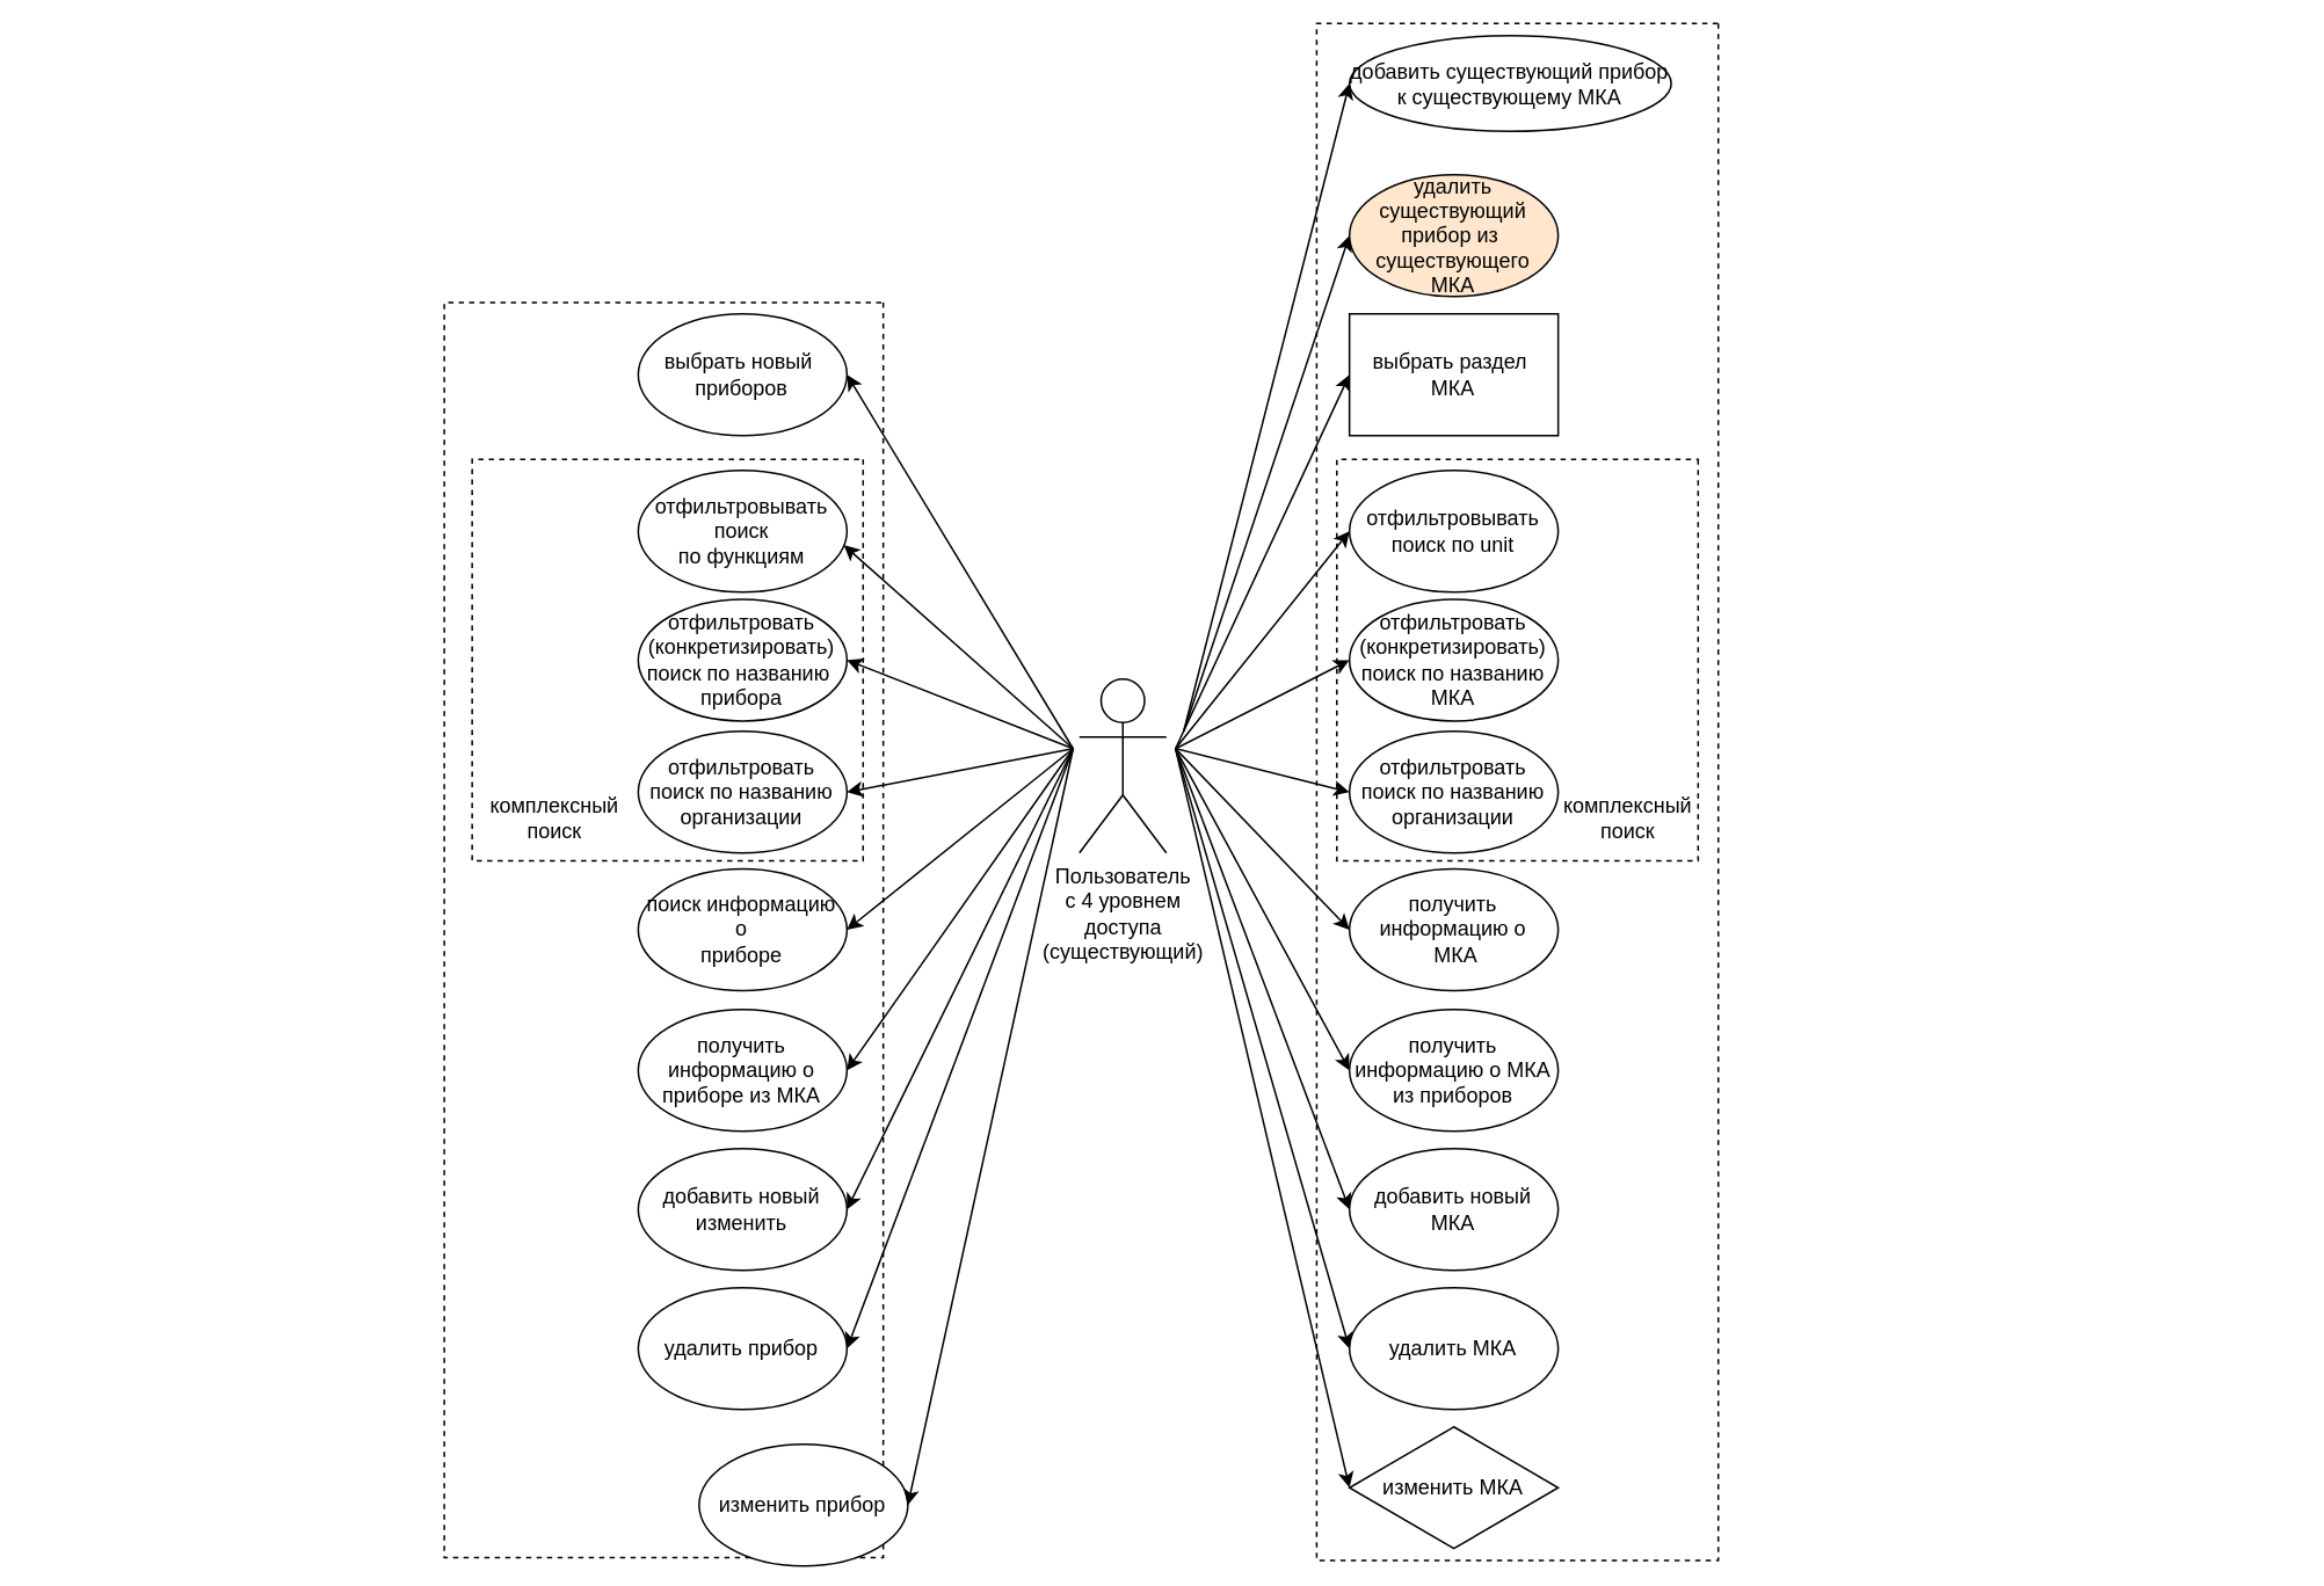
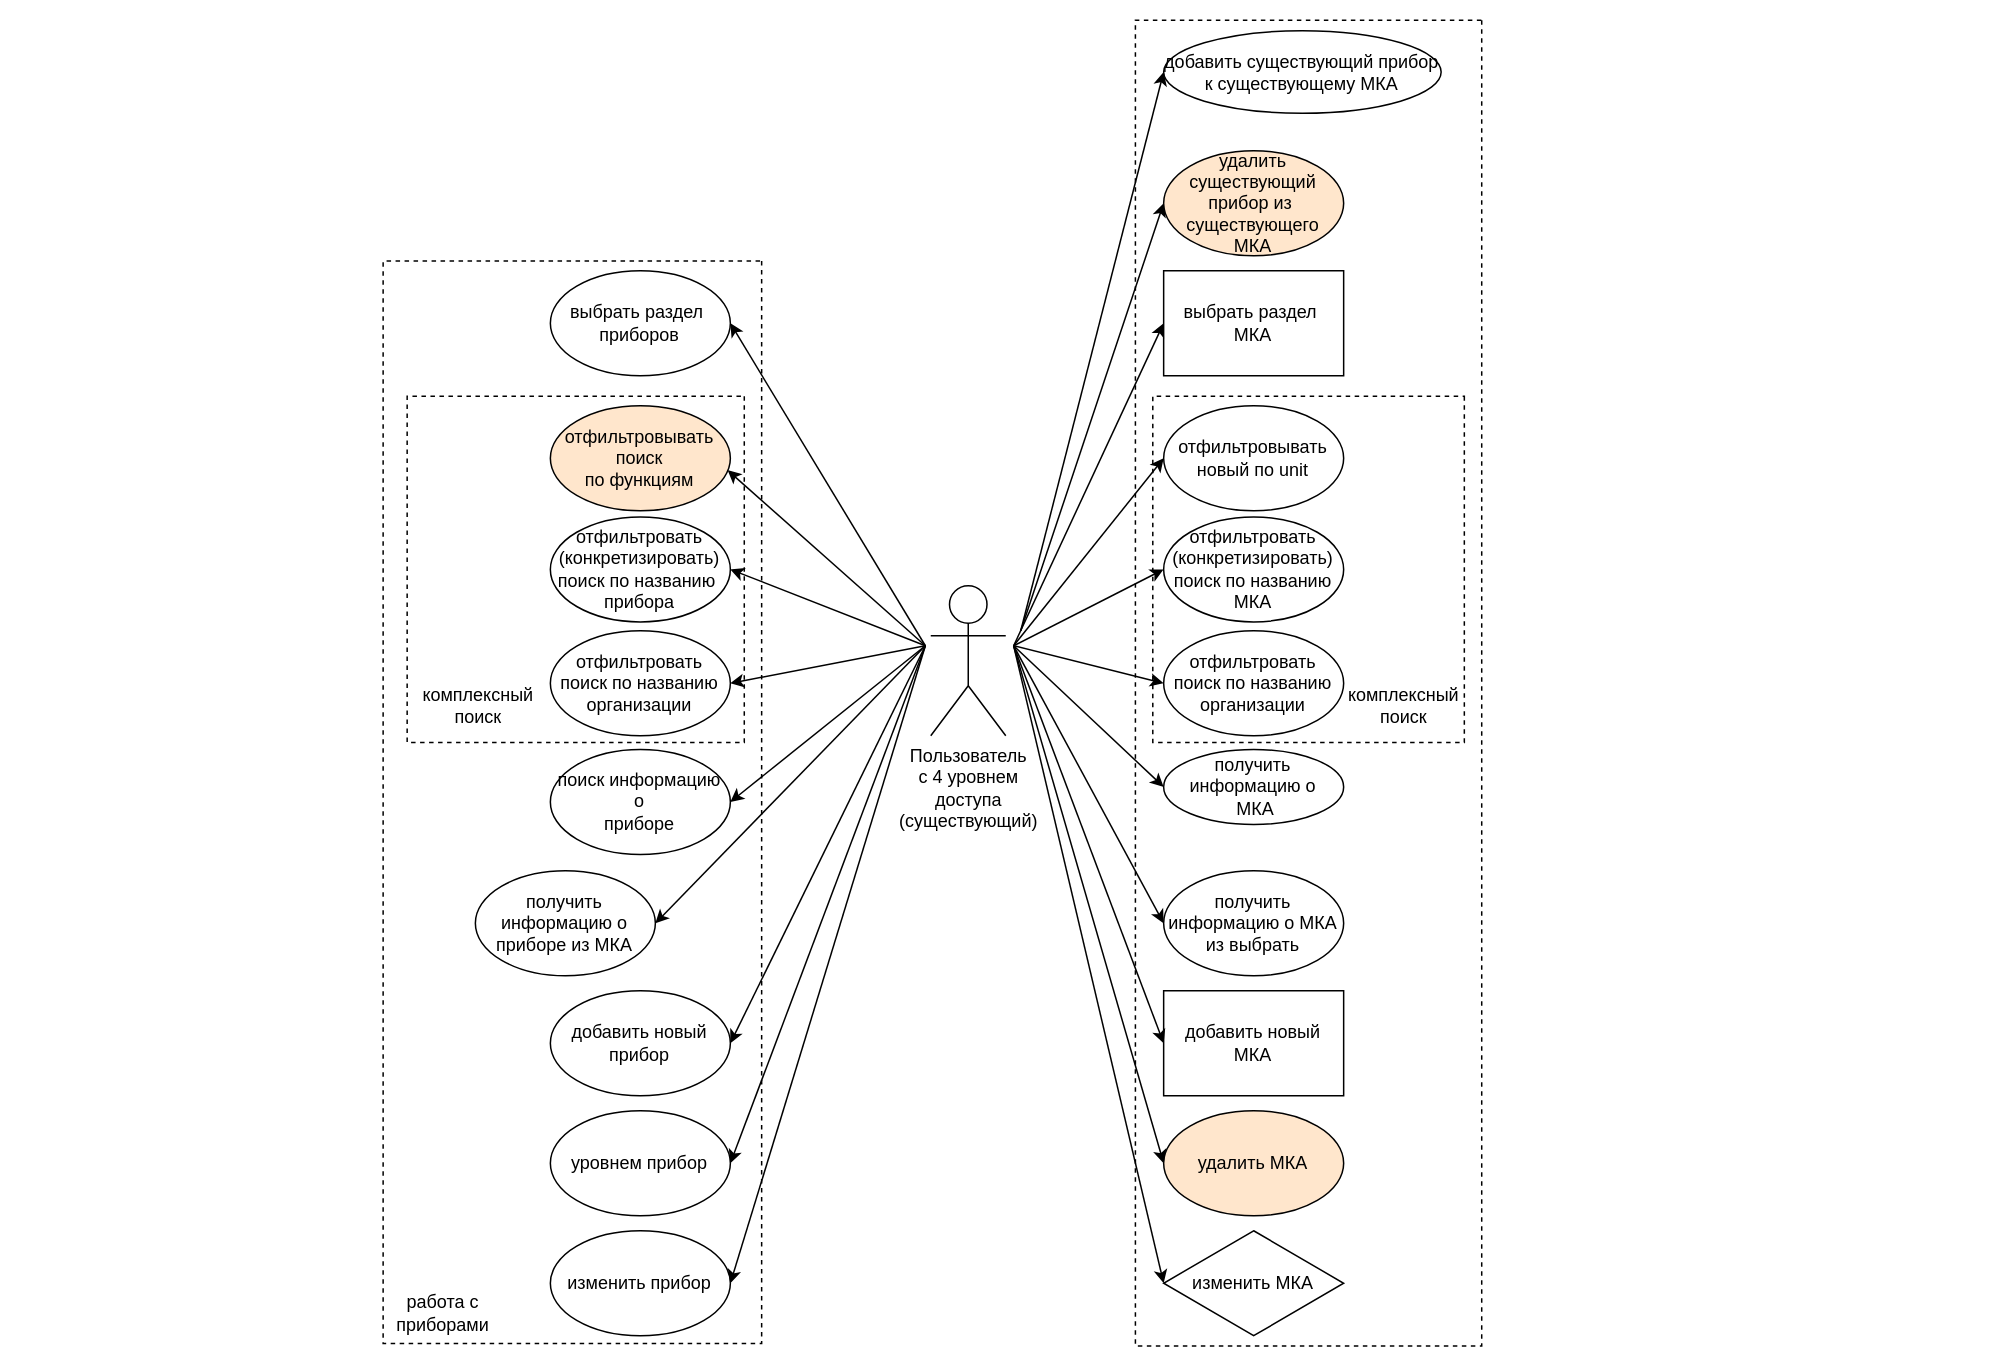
- <mxCell id="23" value="&lt;font style=&quot;vertical-align: inherit;&quot;&gt;&lt;font style=&quot;vertical-align: inherit;&quot;&gt;&lt;font style=&quot;vertical-align: inherit;&quot;&gt;&lt;font style=&quot;vertical-align: inherit;&quot;&gt;выбрать новый&amp;nbsp; приборов&lt;/font&gt;&lt;/font&gt;&lt;/font&gt;&lt;/font&gt;" style="ellipse;whiteSpace=wrap;html=1;" vertex="1" parent="1"><mxGeometry x="366.41" y="180" width="120" height="70" as="geometry" /></mxCell>
+ <mxCell id="23" value="&lt;font style=&quot;vertical-align: inherit;&quot;&gt;&lt;font style=&quot;vertical-align: inherit;&quot;&gt;&lt;font style=&quot;vertical-align: inherit;&quot;&gt;&lt;font style=&quot;vertical-align: inherit;&quot;&gt;выбрать раздел&amp;nbsp; приборов&lt;/font&gt;&lt;/font&gt;&lt;/font&gt;&lt;/font&gt;" style="ellipse;whiteSpace=wrap;html=1;" vertex="1" parent="1"><mxGeometry x="366.41" y="180" width="120" height="70" as="geometry" /></mxCell>
- <mxCell id="20" value="&lt;font style=&quot;vertical-align: inherit;&quot;&gt;&lt;font style=&quot;vertical-align: inherit;&quot;&gt;&lt;font style=&quot;vertical-align: inherit;&quot;&gt;&lt;font style=&quot;vertical-align: inherit;&quot;&gt;отфильтровывать поиск &lt;br&gt;по функциям&lt;/font&gt;&lt;/font&gt;&lt;/font&gt;&lt;/font&gt;" style="ellipse;whiteSpace=wrap;html=1;" vertex="1" parent="1"><mxGeometry x="366.41" y="270" width="120" height="70" as="geometry" /></mxCell>
+ <mxCell id="20" value="&lt;font style=&quot;vertical-align: inherit;&quot;&gt;&lt;font style=&quot;vertical-align: inherit;&quot;&gt;&lt;font style=&quot;vertical-align: inherit;&quot;&gt;&lt;font style=&quot;vertical-align: inherit;&quot;&gt;отфильтровывать поиск &lt;br&gt;по функциям&lt;/font&gt;&lt;/font&gt;&lt;/font&gt;&lt;/font&gt;" style="ellipse;whiteSpace=wrap;html=1;fillColor=#ffe6cc;" vertex="1" parent="1"><mxGeometry x="366.41" y="270" width="120" height="70" as="geometry" /></mxCell>
- <mxCell id="6" value="&lt;font style=&quot;vertical-align: inherit;&quot;&gt;&lt;font style=&quot;vertical-align: inherit;&quot;&gt;&lt;font style=&quot;vertical-align: inherit;&quot;&gt;&lt;font style=&quot;vertical-align: inherit;&quot;&gt;отфильтровывать поиск по unit&lt;/font&gt;&lt;/font&gt;&lt;/font&gt;&lt;/font&gt;" style="ellipse;whiteSpace=wrap;html=1;" parent="1" vertex="1"><mxGeometry x="775.27" y="270" width="120" height="70" as="geometry" /></mxCell>
+ <mxCell id="6" value="&lt;font style=&quot;vertical-align: inherit;&quot;&gt;&lt;font style=&quot;vertical-align: inherit;&quot;&gt;&lt;font style=&quot;vertical-align: inherit;&quot;&gt;&lt;font style=&quot;vertical-align: inherit;&quot;&gt;отфильтровывать новый по unit&lt;/font&gt;&lt;/font&gt;&lt;/font&gt;&lt;/font&gt;" style="ellipse;whiteSpace=wrap;html=1;" parent="1" vertex="1"><mxGeometry x="775.27" y="270" width="120" height="70" as="geometry" /></mxCell>
- <mxCell id="8" value="&lt;font style=&quot;vertical-align: inherit;&quot;&gt;&lt;font style=&quot;vertical-align: inherit;&quot;&gt;&lt;font style=&quot;vertical-align: inherit;&quot;&gt;&lt;font style=&quot;vertical-align: inherit;&quot;&gt;получить информацию о&lt;br&gt;&amp;nbsp;МКА&lt;/font&gt;&lt;/font&gt;&lt;/font&gt;&lt;/font&gt;" style="ellipse;whiteSpace=wrap;html=1;" parent="1" vertex="1"><mxGeometry x="775.27" y="499.13" width="120" height="70" as="geometry" /></mxCell>
+ <mxCell id="8" value="&lt;font style=&quot;vertical-align: inherit;&quot;&gt;&lt;font style=&quot;vertical-align: inherit;&quot;&gt;&lt;font style=&quot;vertical-align: inherit;&quot;&gt;&lt;font style=&quot;vertical-align: inherit;&quot;&gt;получить информацию о&lt;br&gt;&amp;nbsp;МКА&lt;/font&gt;&lt;/font&gt;&lt;/font&gt;&lt;/font&gt;" style="ellipse;whiteSpace=wrap;html=1;" parent="1" vertex="1"><mxGeometry x="775.27" y="499.13" width="120" height="50" as="geometry" /></mxCell>
- <mxCell id="27" value="&lt;font style=&quot;vertical-align: inherit;&quot;&gt;&lt;font style=&quot;vertical-align: inherit;&quot;&gt;&lt;font style=&quot;vertical-align: inherit;&quot;&gt;&lt;font style=&quot;vertical-align: inherit;&quot;&gt;&lt;font style=&quot;vertical-align: inherit;&quot;&gt;&lt;font style=&quot;vertical-align: inherit;&quot;&gt;получить информацию о приборе из МКА&lt;/font&gt;&lt;/font&gt;&lt;font style=&quot;vertical-align: inherit;&quot;&gt;&lt;font style=&quot;vertical-align: inherit;&quot;&gt;&lt;br&gt;&lt;/font&gt;&lt;/font&gt;&lt;/font&gt;&lt;/font&gt;&lt;/font&gt;&lt;/font&gt;" style="ellipse;whiteSpace=wrap;html=1;" vertex="1" parent="1"><mxGeometry x="366.41" y="580" width="120" height="70" as="geometry" /></mxCell>
+ <mxCell id="27" value="&lt;font style=&quot;vertical-align: inherit;&quot;&gt;&lt;font style=&quot;vertical-align: inherit;&quot;&gt;&lt;font style=&quot;vertical-align: inherit;&quot;&gt;&lt;font style=&quot;vertical-align: inherit;&quot;&gt;&lt;font style=&quot;vertical-align: inherit;&quot;&gt;&lt;font style=&quot;vertical-align: inherit;&quot;&gt;получить информацию о приборе из МКА&lt;/font&gt;&lt;/font&gt;&lt;font style=&quot;vertical-align: inherit;&quot;&gt;&lt;font style=&quot;vertical-align: inherit;&quot;&gt;&lt;br&gt;&lt;/font&gt;&lt;/font&gt;&lt;/font&gt;&lt;/font&gt;&lt;/font&gt;&lt;/font&gt;" style="ellipse;whiteSpace=wrap;html=1;" vertex="1" parent="1"><mxGeometry x="316.41" y="580" width="120" height="70" as="geometry" /></mxCell>
- <mxCell id="17" value="&lt;font style=&quot;vertical-align: inherit;&quot;&gt;&lt;font style=&quot;vertical-align: inherit;&quot;&gt;&lt;font style=&quot;vertical-align: inherit;&quot;&gt;&lt;font style=&quot;vertical-align: inherit;&quot;&gt;&lt;font style=&quot;vertical-align: inherit;&quot;&gt;&lt;font style=&quot;vertical-align: inherit;&quot;&gt;получить информацию о&amp;nbsp;&lt;/font&gt;&lt;/font&gt;&lt;font style=&quot;vertical-align: inherit;&quot;&gt;&lt;font style=&quot;vertical-align: inherit;&quot;&gt;МКА &lt;br&gt;из приборов&lt;/font&gt;&lt;/font&gt;&lt;/font&gt;&lt;/font&gt;&lt;/font&gt;&lt;/font&gt;" style="ellipse;whiteSpace=wrap;html=1;" vertex="1" parent="1"><mxGeometry x="775.27" y="580" width="120" height="70" as="geometry" /></mxCell>
+ <mxCell id="17" value="&lt;font style=&quot;vertical-align: inherit;&quot;&gt;&lt;font style=&quot;vertical-align: inherit;&quot;&gt;&lt;font style=&quot;vertical-align: inherit;&quot;&gt;&lt;font style=&quot;vertical-align: inherit;&quot;&gt;&lt;font style=&quot;vertical-align: inherit;&quot;&gt;&lt;font style=&quot;vertical-align: inherit;&quot;&gt;получить информацию о&amp;nbsp;&lt;/font&gt;&lt;/font&gt;&lt;font style=&quot;vertical-align: inherit;&quot;&gt;&lt;font style=&quot;vertical-align: inherit;&quot;&gt;МКА &lt;br&gt;из выбрать&lt;/font&gt;&lt;/font&gt;&lt;/font&gt;&lt;/font&gt;&lt;/font&gt;&lt;/font&gt;" style="ellipse;whiteSpace=wrap;html=1;" vertex="1" parent="1"><mxGeometry x="775.27" y="580" width="120" height="70" as="geometry" /></mxCell>
- <mxCell id="34" value="&lt;font style=&quot;vertical-align: inherit;&quot;&gt;&lt;font style=&quot;vertical-align: inherit;&quot;&gt;&lt;font style=&quot;vertical-align: inherit;&quot;&gt;&lt;font style=&quot;vertical-align: inherit;&quot;&gt;&lt;font style=&quot;vertical-align: inherit;&quot;&gt;&lt;font style=&quot;vertical-align: inherit;&quot;&gt;добавить новый изменить&lt;br&gt;&lt;/font&gt;&lt;/font&gt;&lt;/font&gt;&lt;/font&gt;&lt;/font&gt;&lt;/font&gt;" style="ellipse;whiteSpace=wrap;html=1;" vertex="1" parent="1"><mxGeometry x="366.41" y="660" width="120" height="70" as="geometry" /></mxCell>
+ <mxCell id="34" value="&lt;font style=&quot;vertical-align: inherit;&quot;&gt;&lt;font style=&quot;vertical-align: inherit;&quot;&gt;&lt;font style=&quot;vertical-align: inherit;&quot;&gt;&lt;font style=&quot;vertical-align: inherit;&quot;&gt;&lt;font style=&quot;vertical-align: inherit;&quot;&gt;&lt;font style=&quot;vertical-align: inherit;&quot;&gt;добавить новый прибор&lt;br&gt;&lt;/font&gt;&lt;/font&gt;&lt;/font&gt;&lt;/font&gt;&lt;/font&gt;&lt;/font&gt;" style="ellipse;whiteSpace=wrap;html=1;" vertex="1" parent="1"><mxGeometry x="366.41" y="660" width="120" height="70" as="geometry" /></mxCell>
- <mxCell id="37" value="&lt;font style=&quot;vertical-align: inherit;&quot;&gt;&lt;font style=&quot;vertical-align: inherit;&quot;&gt;&lt;font style=&quot;vertical-align: inherit;&quot;&gt;&lt;font style=&quot;vertical-align: inherit;&quot;&gt;&lt;font style=&quot;vertical-align: inherit;&quot;&gt;&lt;font style=&quot;vertical-align: inherit;&quot;&gt;добавить новый МКА&lt;br&gt;&lt;/font&gt;&lt;/font&gt;&lt;/font&gt;&lt;/font&gt;&lt;/font&gt;&lt;/font&gt;" style="ellipse;whiteSpace=wrap;html=1;" vertex="1" parent="1"><mxGeometry x="775.27" y="660" width="120" height="70" as="geometry" /></mxCell>
+ <mxCell id="37" value="&lt;font style=&quot;vertical-align: inherit;&quot;&gt;&lt;font style=&quot;vertical-align: inherit;&quot;&gt;&lt;font style=&quot;vertical-align: inherit;&quot;&gt;&lt;font style=&quot;vertical-align: inherit;&quot;&gt;&lt;font style=&quot;vertical-align: inherit;&quot;&gt;&lt;font style=&quot;vertical-align: inherit;&quot;&gt;добавить новый МКА&lt;br&gt;&lt;/font&gt;&lt;/font&gt;&lt;/font&gt;&lt;/font&gt;&lt;/font&gt;&lt;/font&gt;" style="whiteSpace=wrap;html=1;rounded=0;" vertex="1" parent="1"><mxGeometry x="775.27" y="660" width="120" height="70" as="geometry" /></mxCell>
- <mxCell id="35" value="&lt;font style=&quot;vertical-align: inherit;&quot;&gt;&lt;font style=&quot;vertical-align: inherit;&quot;&gt;&lt;font style=&quot;vertical-align: inherit;&quot;&gt;&lt;font style=&quot;vertical-align: inherit;&quot;&gt;&lt;font style=&quot;vertical-align: inherit;&quot;&gt;&lt;font style=&quot;vertical-align: inherit;&quot;&gt;удалить прибор&lt;br&gt;&lt;/font&gt;&lt;/font&gt;&lt;/font&gt;&lt;/font&gt;&lt;/font&gt;&lt;/font&gt;" style="ellipse;whiteSpace=wrap;html=1;" vertex="1" parent="1"><mxGeometry x="366.41" y="740" width="120" height="70" as="geometry" /></mxCell>
+ <mxCell id="35" value="&lt;font style=&quot;vertical-align: inherit;&quot;&gt;&lt;font style=&quot;vertical-align: inherit;&quot;&gt;&lt;font style=&quot;vertical-align: inherit;&quot;&gt;&lt;font style=&quot;vertical-align: inherit;&quot;&gt;&lt;font style=&quot;vertical-align: inherit;&quot;&gt;&lt;font style=&quot;vertical-align: inherit;&quot;&gt;уровнем прибор&lt;br&gt;&lt;/font&gt;&lt;/font&gt;&lt;/font&gt;&lt;/font&gt;&lt;/font&gt;&lt;/font&gt;" style="ellipse;whiteSpace=wrap;html=1;" vertex="1" parent="1"><mxGeometry x="366.41" y="740" width="120" height="70" as="geometry" /></mxCell>
- <mxCell id="38" value="&lt;font style=&quot;vertical-align: inherit;&quot;&gt;&lt;font style=&quot;vertical-align: inherit;&quot;&gt;&lt;font style=&quot;vertical-align: inherit;&quot;&gt;&lt;font style=&quot;vertical-align: inherit;&quot;&gt;&lt;font style=&quot;vertical-align: inherit;&quot;&gt;&lt;font style=&quot;vertical-align: inherit;&quot;&gt;удалить МКА&lt;br&gt;&lt;/font&gt;&lt;/font&gt;&lt;/font&gt;&lt;/font&gt;&lt;/font&gt;&lt;/font&gt;" style="ellipse;whiteSpace=wrap;html=1;" vertex="1" parent="1"><mxGeometry x="775.27" y="740" width="120" height="70" as="geometry" /></mxCell>
+ <mxCell id="38" value="&lt;font style=&quot;vertical-align: inherit;&quot;&gt;&lt;font style=&quot;vertical-align: inherit;&quot;&gt;&lt;font style=&quot;vertical-align: inherit;&quot;&gt;&lt;font style=&quot;vertical-align: inherit;&quot;&gt;&lt;font style=&quot;vertical-align: inherit;&quot;&gt;&lt;font style=&quot;vertical-align: inherit;&quot;&gt;удалить МКА&lt;br&gt;&lt;/font&gt;&lt;/font&gt;&lt;/font&gt;&lt;/font&gt;&lt;/font&gt;&lt;/font&gt;" style="ellipse;whiteSpace=wrap;html=1;fillColor=#ffe6cc;" vertex="1" parent="1"><mxGeometry x="775.27" y="740" width="120" height="70" as="geometry" /></mxCell>
- <mxCell id="36" value="&lt;font style=&quot;vertical-align: inherit;&quot;&gt;&lt;font style=&quot;vertical-align: inherit;&quot;&gt;&lt;font style=&quot;vertical-align: inherit;&quot;&gt;&lt;font style=&quot;vertical-align: inherit;&quot;&gt;&lt;font style=&quot;vertical-align: inherit;&quot;&gt;&lt;font style=&quot;vertical-align: inherit;&quot;&gt;изменить прибор&lt;br&gt;&lt;/font&gt;&lt;/font&gt;&lt;/font&gt;&lt;/font&gt;&lt;/font&gt;&lt;/font&gt;" style="ellipse;whiteSpace=wrap;html=1;" vertex="1" parent="1"><mxGeometry x="401.41" y="830" width="120" height="70" as="geometry" /></mxCell>
+ <mxCell id="36" value="&lt;font style=&quot;vertical-align: inherit;&quot;&gt;&lt;font style=&quot;vertical-align: inherit;&quot;&gt;&lt;font style=&quot;vertical-align: inherit;&quot;&gt;&lt;font style=&quot;vertical-align: inherit;&quot;&gt;&lt;font style=&quot;vertical-align: inherit;&quot;&gt;&lt;font style=&quot;vertical-align: inherit;&quot;&gt;изменить прибор&lt;br&gt;&lt;/font&gt;&lt;/font&gt;&lt;/font&gt;&lt;/font&gt;&lt;/font&gt;&lt;/font&gt;" style="ellipse;whiteSpace=wrap;html=1;" vertex="1" parent="1"><mxGeometry x="366.41" y="820" width="120" height="70" as="geometry" /></mxCell>
+ <mxCell id="24" value="&lt;font style=&quot;vertical-align: inherit;&quot;&gt;&lt;font style=&quot;vertical-align: inherit;&quot;&gt;работа с приборами&lt;/font&gt;&lt;/font&gt;" style="text;html=1;strokeColor=none;fillColor=none;align=center;verticalAlign=middle;whiteSpace=wrap;rounded=0;dashed=1;" vertex="1" parent="1"><mxGeometry x="250" y="860" width="90" height="30" as="geometry" /></mxCell>
